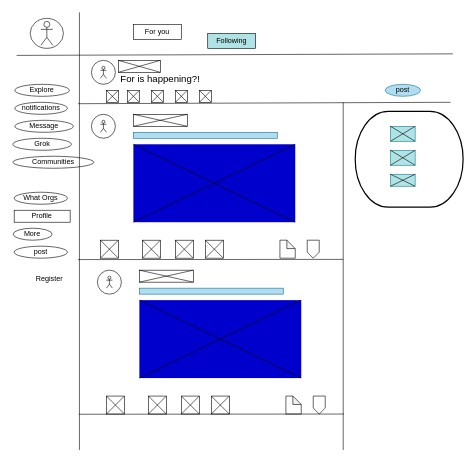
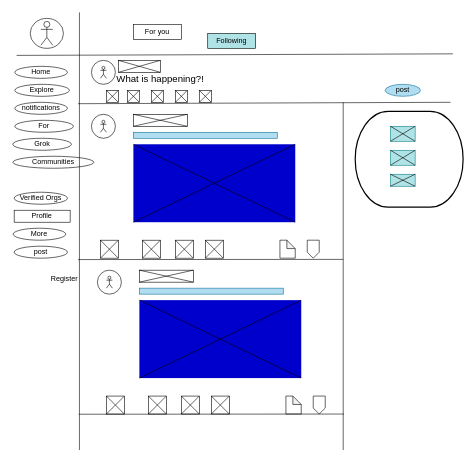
+ <mxCell id="4" value="Home" style="ellipse;whiteSpace=wrap;html=1;fillColor=none;" parent="1" vertex="1"><mxGeometry x="24.25" y="110" width="87.75" height="20" as="geometry" /></mxCell>
- <mxCell id="22" value="&lt;font style=&quot;font-size: 16px;&quot;&gt;For is happening?!&lt;/font&gt;" style="text;html=1;align=center;verticalAlign=middle;whiteSpace=wrap;rounded=0;" parent="1" vertex="1"><mxGeometry x="192" y="130" width="150" as="geometry" /></mxCell>
+ <mxCell id="22" value="&lt;font style=&quot;font-size: 16px;&quot;&gt;What is happening?!&lt;/font&gt;" style="text;html=1;align=center;verticalAlign=middle;whiteSpace=wrap;rounded=0;" parent="1" vertex="1"><mxGeometry x="192" y="130" width="150" as="geometry" /></mxCell>
- <mxCell id="7" value="Message" style="ellipse;whiteSpace=wrap;html=1;fillColor=none;" parent="1" vertex="1"><mxGeometry x="24.25" y="200" width="97.75" height="20" as="geometry" /></mxCell>
+ <mxCell id="7" value="For" style="ellipse;whiteSpace=wrap;html=1;fillColor=none;" parent="1" vertex="1"><mxGeometry x="24.25" y="200" width="97.75" height="20" as="geometry" /></mxCell>
- <mxCell id="10" value="What Orgs" style="ellipse;whiteSpace=wrap;html=1;fillColor=none;" parent="1" vertex="1"><mxGeometry x="23.13" y="320" width="88.87" height="20" as="geometry" /></mxCell>
+ <mxCell id="10" value="Verified Orgs" style="ellipse;whiteSpace=wrap;html=1;fillColor=none;" parent="1" vertex="1"><mxGeometry x="23.13" y="320" width="88.87" height="20" as="geometry" /></mxCell>
- <mxCell id="12" value="More" style="ellipse;whiteSpace=wrap;html=1;fillColor=none;" parent="1" vertex="1"><mxGeometry x="21.44" y="380" width="65" height="20" as="geometry" /></mxCell>
+ <mxCell id="12" value="More" style="ellipse;whiteSpace=wrap;html=1;fillColor=none;" parent="1" vertex="1"><mxGeometry x="21.44" y="380" width="87.75" height="20" as="geometry" /></mxCell>
- <mxCell id="14" value="Register" style="text;html=1;align=center;verticalAlign=middle;whiteSpace=wrap;rounded=0;" parent="1" vertex="1"><mxGeometry x="52" y="450" width="60" height="30" as="geometry" /></mxCell>
+ <mxCell id="14" value="Register" style="text;html=1;align=center;verticalAlign=middle;whiteSpace=wrap;rounded=0;" parent="1" vertex="1"><mxGeometry x="77" y="450" width="60" height="30" as="geometry" /></mxCell>
